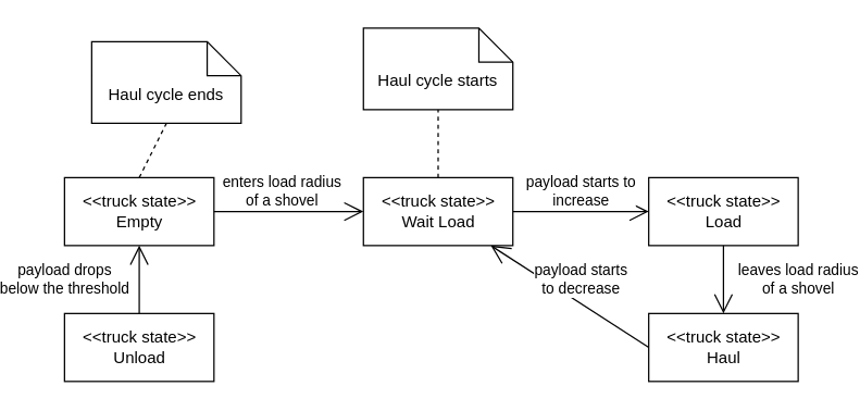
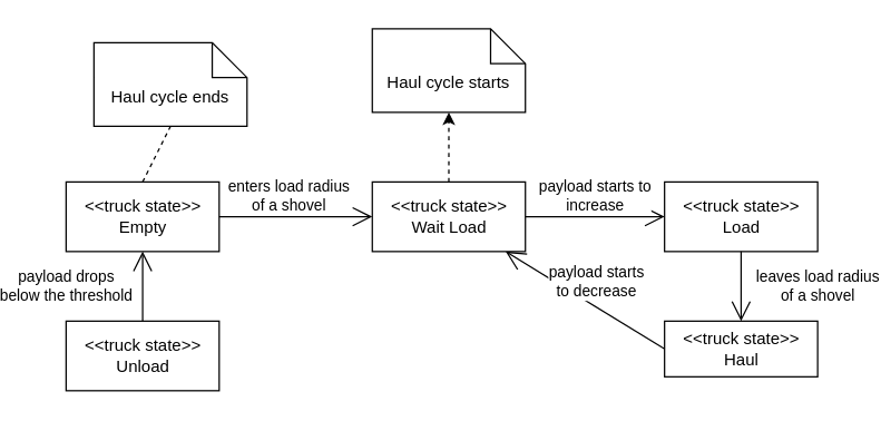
- <mxCell id="13" value="" style="endArrow=none;dashed=1;html=1;rounded=0;exitX=0.5;exitY=0;exitDx=0;exitDy=0;entryX=0.5;entryY=1;entryDx=0;entryDy=0;entryPerimeter=0;" parent="1" source="10" target="12" edge="1"><mxGeometry width="50" height="50" relative="1" as="geometry"><mxPoint x="400" y="460" as="sourcePoint" /><mxPoint x="450" y="410" as="targetPoint" /></mxGeometry></mxCell>
+ <mxCell id="13" value="" style="endArrow=classic;dashed=1;html=1;rounded=0;exitX=0.5;exitY=0;exitDx=0;exitDy=0;entryX=0.5;entryY=1;entryDx=0;entryDy=0;entryPerimeter=0;" parent="1" source="10" target="12" edge="1"><mxGeometry width="50" height="50" relative="1" as="geometry"><mxPoint x="400" y="460" as="sourcePoint" /><mxPoint x="450" y="410" as="targetPoint" /></mxGeometry></mxCell>
- <mxCell id="5" value="&amp;lt;&amp;lt;truck state&amp;gt;&amp;gt;&lt;br&gt;Haul" style="html=1;" parent="1" vertex="1"><mxGeometry x="450" y="230" width="110" height="50" as="geometry" /></mxCell>
+ <mxCell id="5" value="&amp;lt;&amp;lt;truck state&amp;gt;&amp;gt;&lt;br&gt;Haul" style="html=1;" parent="1" vertex="1"><mxGeometry x="450" y="230" width="110" height="40" as="geometry" /></mxCell>
